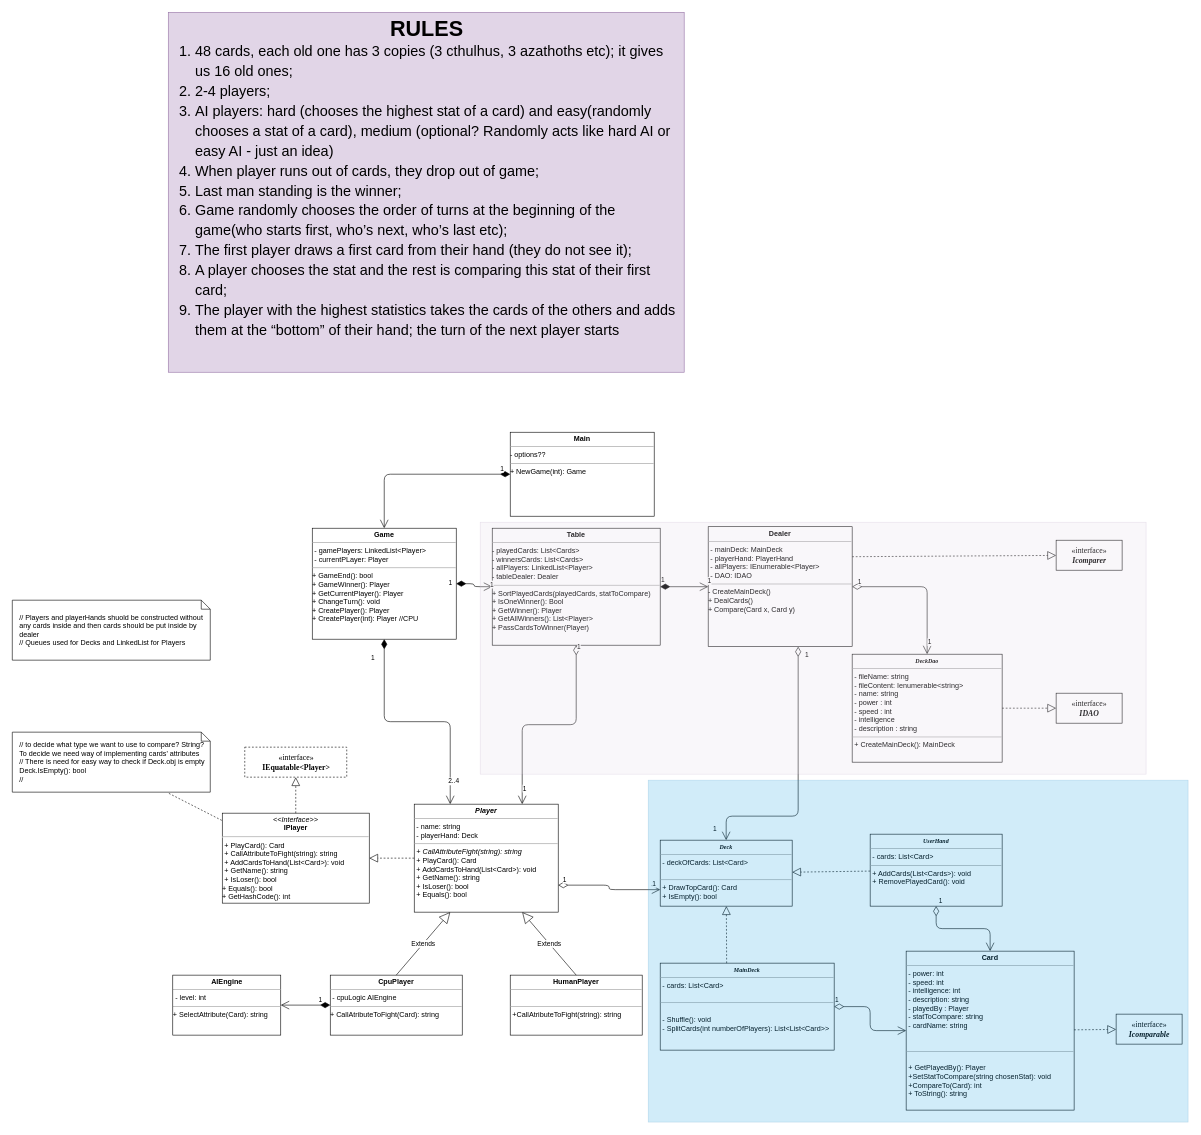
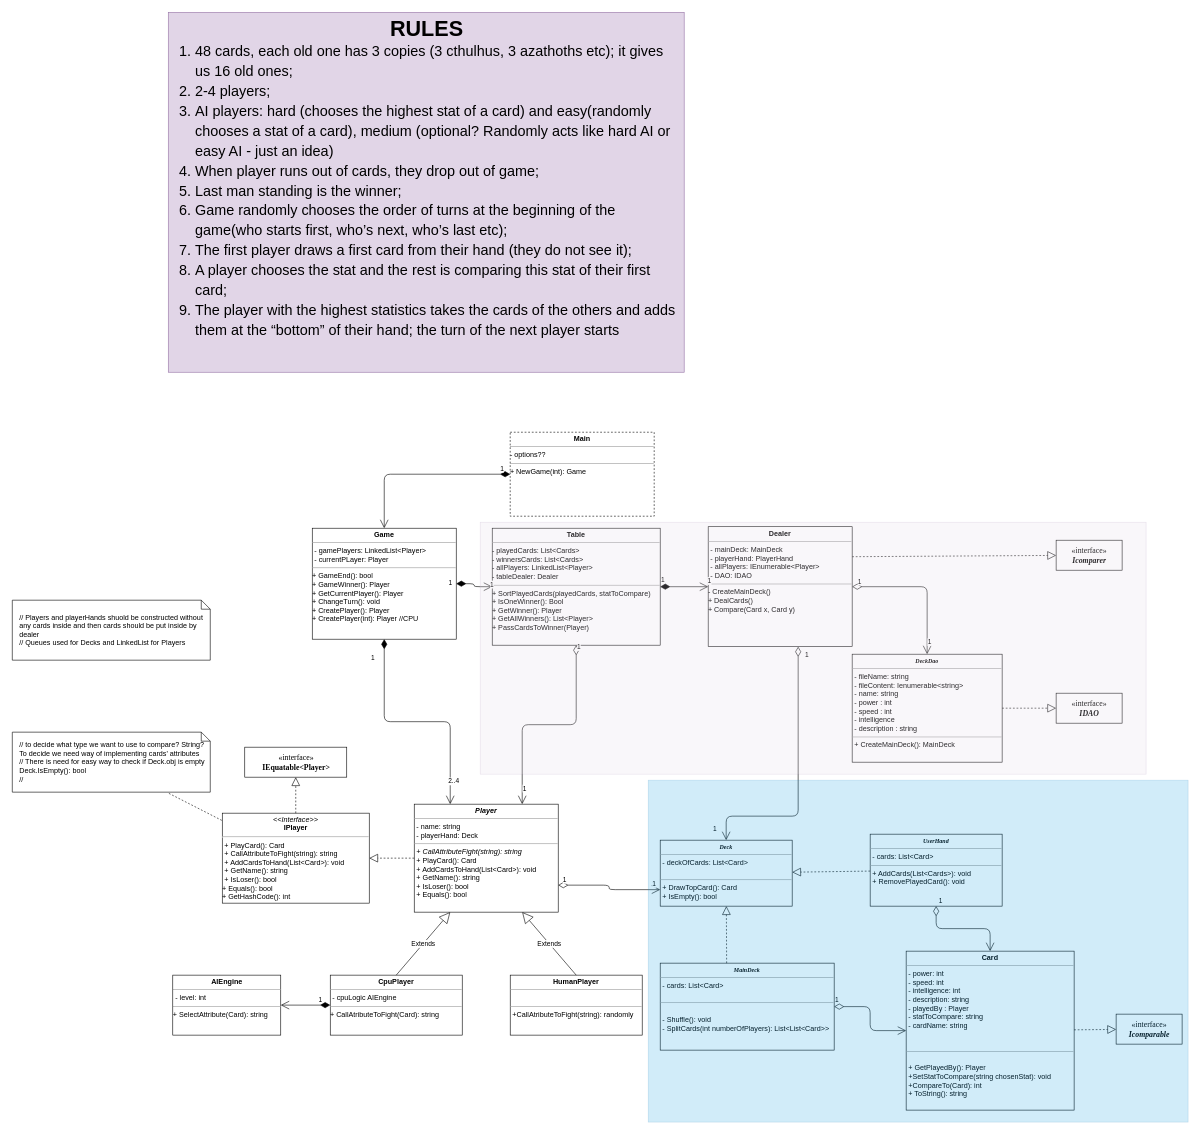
- <mxCell id="50" value="&lt;p style=&quot;margin: 0px ; margin-top: 4px ; text-align: center&quot;&gt;&lt;b&gt;Main&lt;/b&gt;&lt;br&gt;&lt;/p&gt;&lt;hr size=&quot;1&quot;&gt;- options??&lt;br&gt;&lt;hr size=&quot;1&quot;&gt;&lt;div&gt;+ NewGame(int): Game&lt;/div&gt;&lt;div&gt;&lt;br&gt;&lt;/div&gt;" style="verticalAlign=top;align=left;overflow=fill;fontSize=12;fontFamily=Helvetica;html=1;rounded=0;shadow=0;comic=0;labelBackgroundColor=none;strokeWidth=1" parent="1" vertex="1"><mxGeometry x="850" y="720" width="240" height="140" as="geometry" /></mxCell>
+ <mxCell id="50" value="&lt;p style=&quot;margin: 0px ; margin-top: 4px ; text-align: center&quot;&gt;&lt;b&gt;Main&lt;/b&gt;&lt;br&gt;&lt;/p&gt;&lt;hr size=&quot;1&quot;&gt;- options??&lt;br&gt;&lt;hr size=&quot;1&quot;&gt;&lt;div&gt;+ NewGame(int): Game&lt;/div&gt;&lt;div&gt;&lt;br&gt;&lt;/div&gt;" style="verticalAlign=top;align=left;overflow=fill;fontSize=12;fontFamily=Helvetica;html=1;rounded=0;shadow=0;comic=0;labelBackgroundColor=none;strokeWidth=1;dashed=1;" parent="1" vertex="1"><mxGeometry x="850" y="720" width="240" height="140" as="geometry" /></mxCell>
- <mxCell id="42" value="&lt;font style=&quot;font-size: 13px&quot;&gt;«interface»&lt;br&gt;&lt;b&gt;IEquatable&amp;lt;Player&amp;gt;&lt;/b&gt;&lt;br&gt;&lt;/font&gt;" style="html=1;rounded=0;shadow=0;comic=0;labelBackgroundColor=none;strokeWidth=1;fontFamily=Verdana;fontSize=10;align=center;dashed=1;" parent="1" vertex="1"><mxGeometry x="407.5" y="1245" width="170" height="50" as="geometry" /></mxCell>
+ <mxCell id="42" value="&lt;font style=&quot;font-size: 13px&quot;&gt;«interface»&lt;br&gt;&lt;b&gt;IEquatable&amp;lt;Player&amp;gt;&lt;/b&gt;&lt;br&gt;&lt;/font&gt;" style="html=1;rounded=0;shadow=0;comic=0;labelBackgroundColor=none;strokeWidth=1;fontFamily=Verdana;fontSize=10;align=center;" parent="1" vertex="1"><mxGeometry x="407.5" y="1245" width="170" height="50" as="geometry" /></mxCell>
- <mxCell id="9" value="&lt;p style=&quot;margin: 0px ; margin-top: 4px ; text-align: center&quot;&gt;&lt;b&gt;HumanPlayer&lt;/b&gt;&lt;br&gt;&lt;/p&gt;&lt;hr size=&quot;1&quot;&gt;&lt;br&gt;&lt;hr size=&quot;1&quot;&gt;&lt;p style=&quot;margin: 0px ; margin-left: 4px&quot;&gt;+CallAtributeToFight(string): string&lt;/p&gt;" style="verticalAlign=top;align=left;overflow=fill;fontSize=12;fontFamily=Helvetica;html=1;rounded=0;shadow=0;comic=0;labelBackgroundColor=none;strokeWidth=1" parent="1" vertex="1"><mxGeometry x="850" y="1625" width="220" height="100" as="geometry" /></mxCell>
+ <mxCell id="9" value="&lt;p style=&quot;margin: 0px ; margin-top: 4px ; text-align: center&quot;&gt;&lt;b&gt;HumanPlayer&lt;/b&gt;&lt;br&gt;&lt;/p&gt;&lt;hr size=&quot;1&quot;&gt;&lt;br&gt;&lt;hr size=&quot;1&quot;&gt;&lt;p style=&quot;margin: 0px ; margin-left: 4px&quot;&gt;+CallAtributeToFight(string): randomly&lt;/p&gt;" style="verticalAlign=top;align=left;overflow=fill;fontSize=12;fontFamily=Helvetica;html=1;rounded=0;shadow=0;comic=0;labelBackgroundColor=none;strokeWidth=1" parent="1" vertex="1"><mxGeometry x="850" y="1625" width="220" height="100" as="geometry" /></mxCell>
